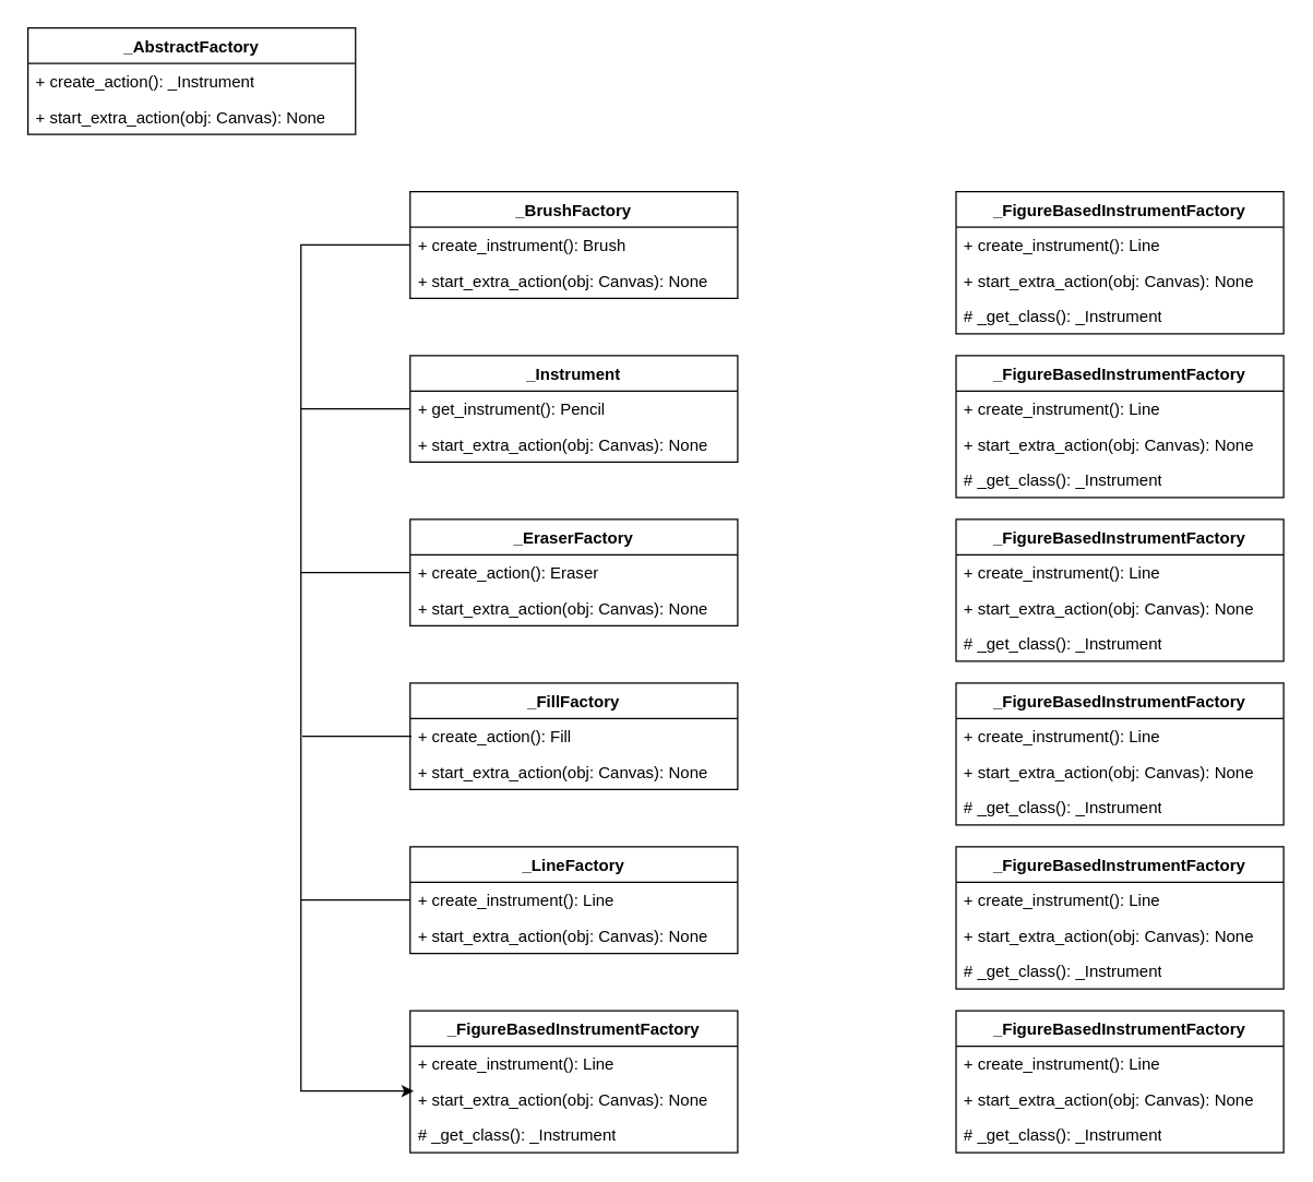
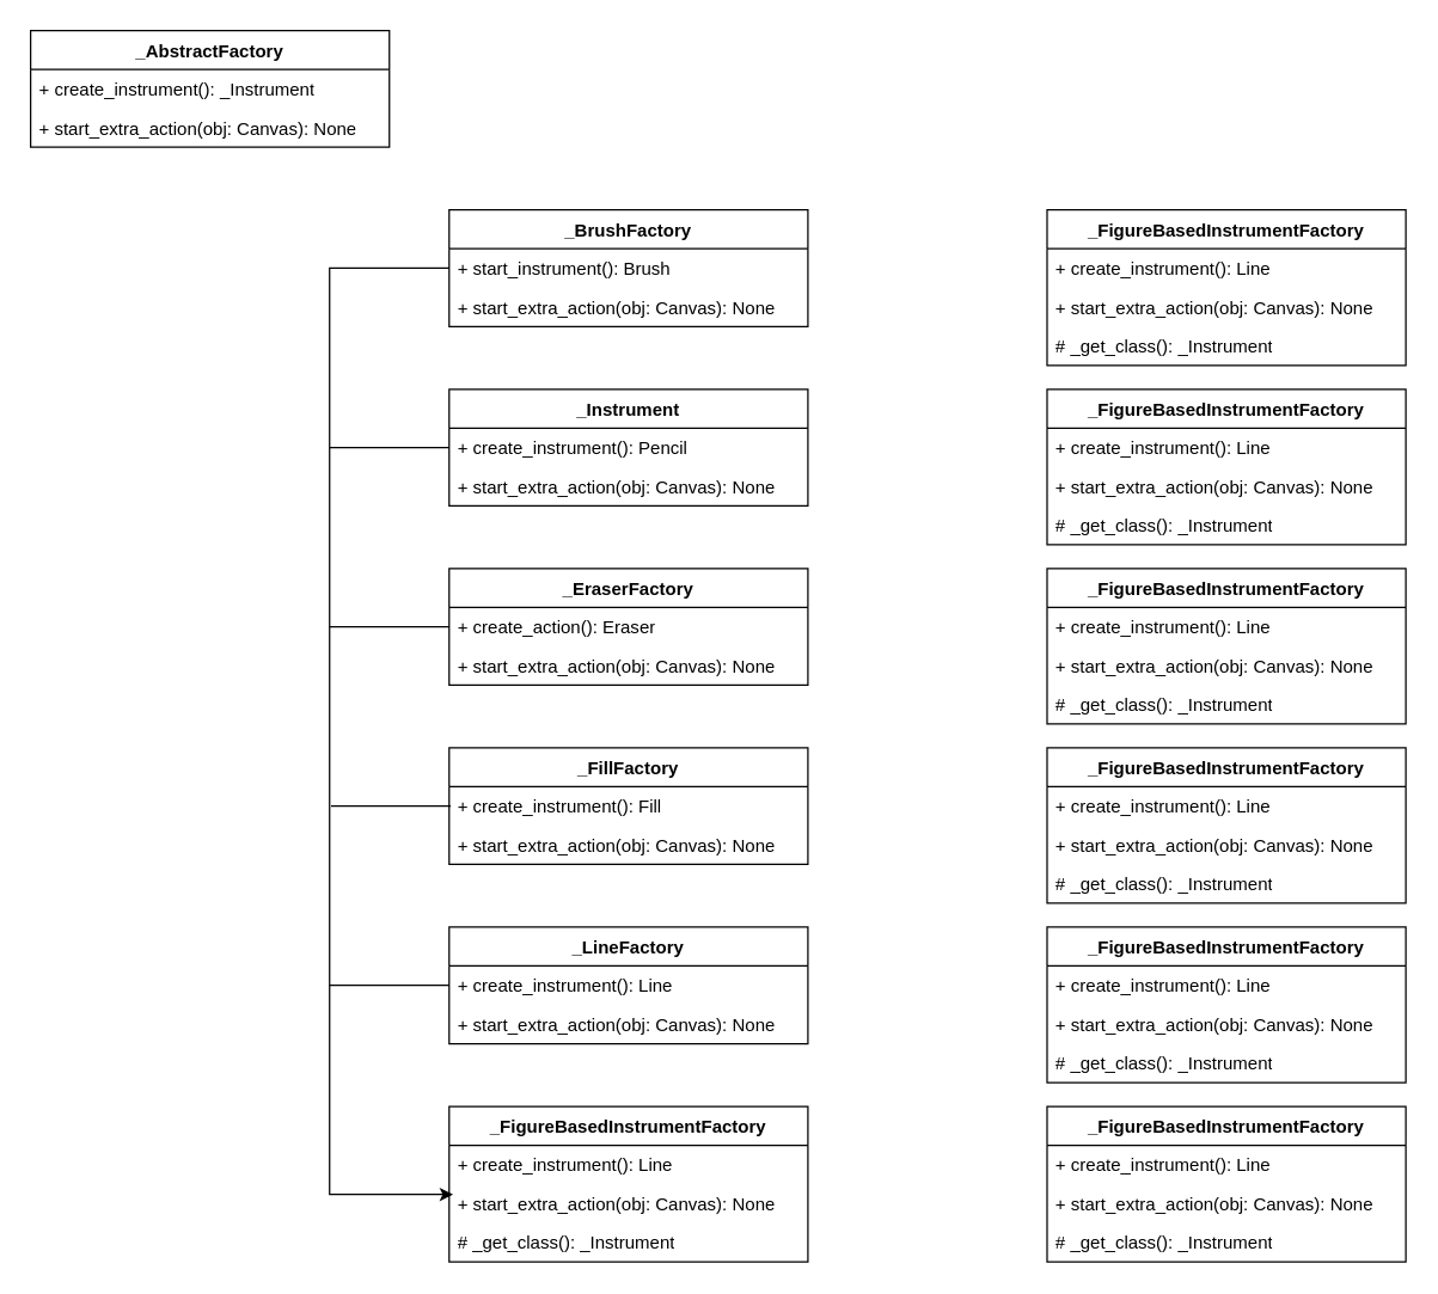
- <mxCell id="3" value="+ create_action(): _Instrument" style="text;strokeColor=none;fillColor=none;align=left;verticalAlign=top;spacingLeft=4;spacingRight=4;overflow=hidden;rotatable=0;points=[[0,0.5],[1,0.5]];portConstraint=eastwest;whiteSpace=wrap;html=1;" parent="2" vertex="1"><mxGeometry y="26" width="240" height="26" as="geometry" /></mxCell>
+ <mxCell id="3" value="+ create_instrument(): _Instrument" style="text;strokeColor=none;fillColor=none;align=left;verticalAlign=top;spacingLeft=4;spacingRight=4;overflow=hidden;rotatable=0;points=[[0,0.5],[1,0.5]];portConstraint=eastwest;whiteSpace=wrap;html=1;" parent="2" vertex="1"><mxGeometry y="26" width="240" height="26" as="geometry" /></mxCell>
- <mxCell id="6" value="+ create_instrument(): Brush" style="text;strokeColor=none;fillColor=none;align=left;verticalAlign=top;spacingLeft=4;spacingRight=4;overflow=hidden;rotatable=0;points=[[0,0.5],[1,0.5]];portConstraint=eastwest;whiteSpace=wrap;html=1;" parent="5" vertex="1"><mxGeometry y="26" width="240" height="26" as="geometry" /></mxCell>
+ <mxCell id="6" value="+ start_instrument(): Brush" style="text;strokeColor=none;fillColor=none;align=left;verticalAlign=top;spacingLeft=4;spacingRight=4;overflow=hidden;rotatable=0;points=[[0,0.5],[1,0.5]];portConstraint=eastwest;whiteSpace=wrap;html=1;" parent="5" vertex="1"><mxGeometry y="26" width="240" height="26" as="geometry" /></mxCell>
- <mxCell id="10" value="+ get_instrument(): Pencil" style="text;strokeColor=none;fillColor=none;align=left;verticalAlign=top;spacingLeft=4;spacingRight=4;overflow=hidden;rotatable=0;points=[[0,0.5],[1,0.5]];portConstraint=eastwest;whiteSpace=wrap;html=1;" parent="8" vertex="1"><mxGeometry y="26" width="240" height="26" as="geometry" /></mxCell>
+ <mxCell id="10" value="+ create_instrument(): Pencil" style="text;strokeColor=none;fillColor=none;align=left;verticalAlign=top;spacingLeft=4;spacingRight=4;overflow=hidden;rotatable=0;points=[[0,0.5],[1,0.5]];portConstraint=eastwest;whiteSpace=wrap;html=1;" parent="8" vertex="1"><mxGeometry y="26" width="240" height="26" as="geometry" /></mxCell>
- <mxCell id="16" value="+ create_action(): Fill" style="text;strokeColor=none;fillColor=none;align=left;verticalAlign=top;spacingLeft=4;spacingRight=4;overflow=hidden;rotatable=0;points=[[0,0.5],[1,0.5]];portConstraint=eastwest;whiteSpace=wrap;html=1;" parent="15" vertex="1"><mxGeometry y="26" width="240" height="26" as="geometry" /></mxCell>
+ <mxCell id="16" value="+ create_instrument(): Fill" style="text;strokeColor=none;fillColor=none;align=left;verticalAlign=top;spacingLeft=4;spacingRight=4;overflow=hidden;rotatable=0;points=[[0,0.5],[1,0.5]];portConstraint=eastwest;whiteSpace=wrap;html=1;" parent="15" vertex="1"><mxGeometry y="26" width="240" height="26" as="geometry" /></mxCell>
